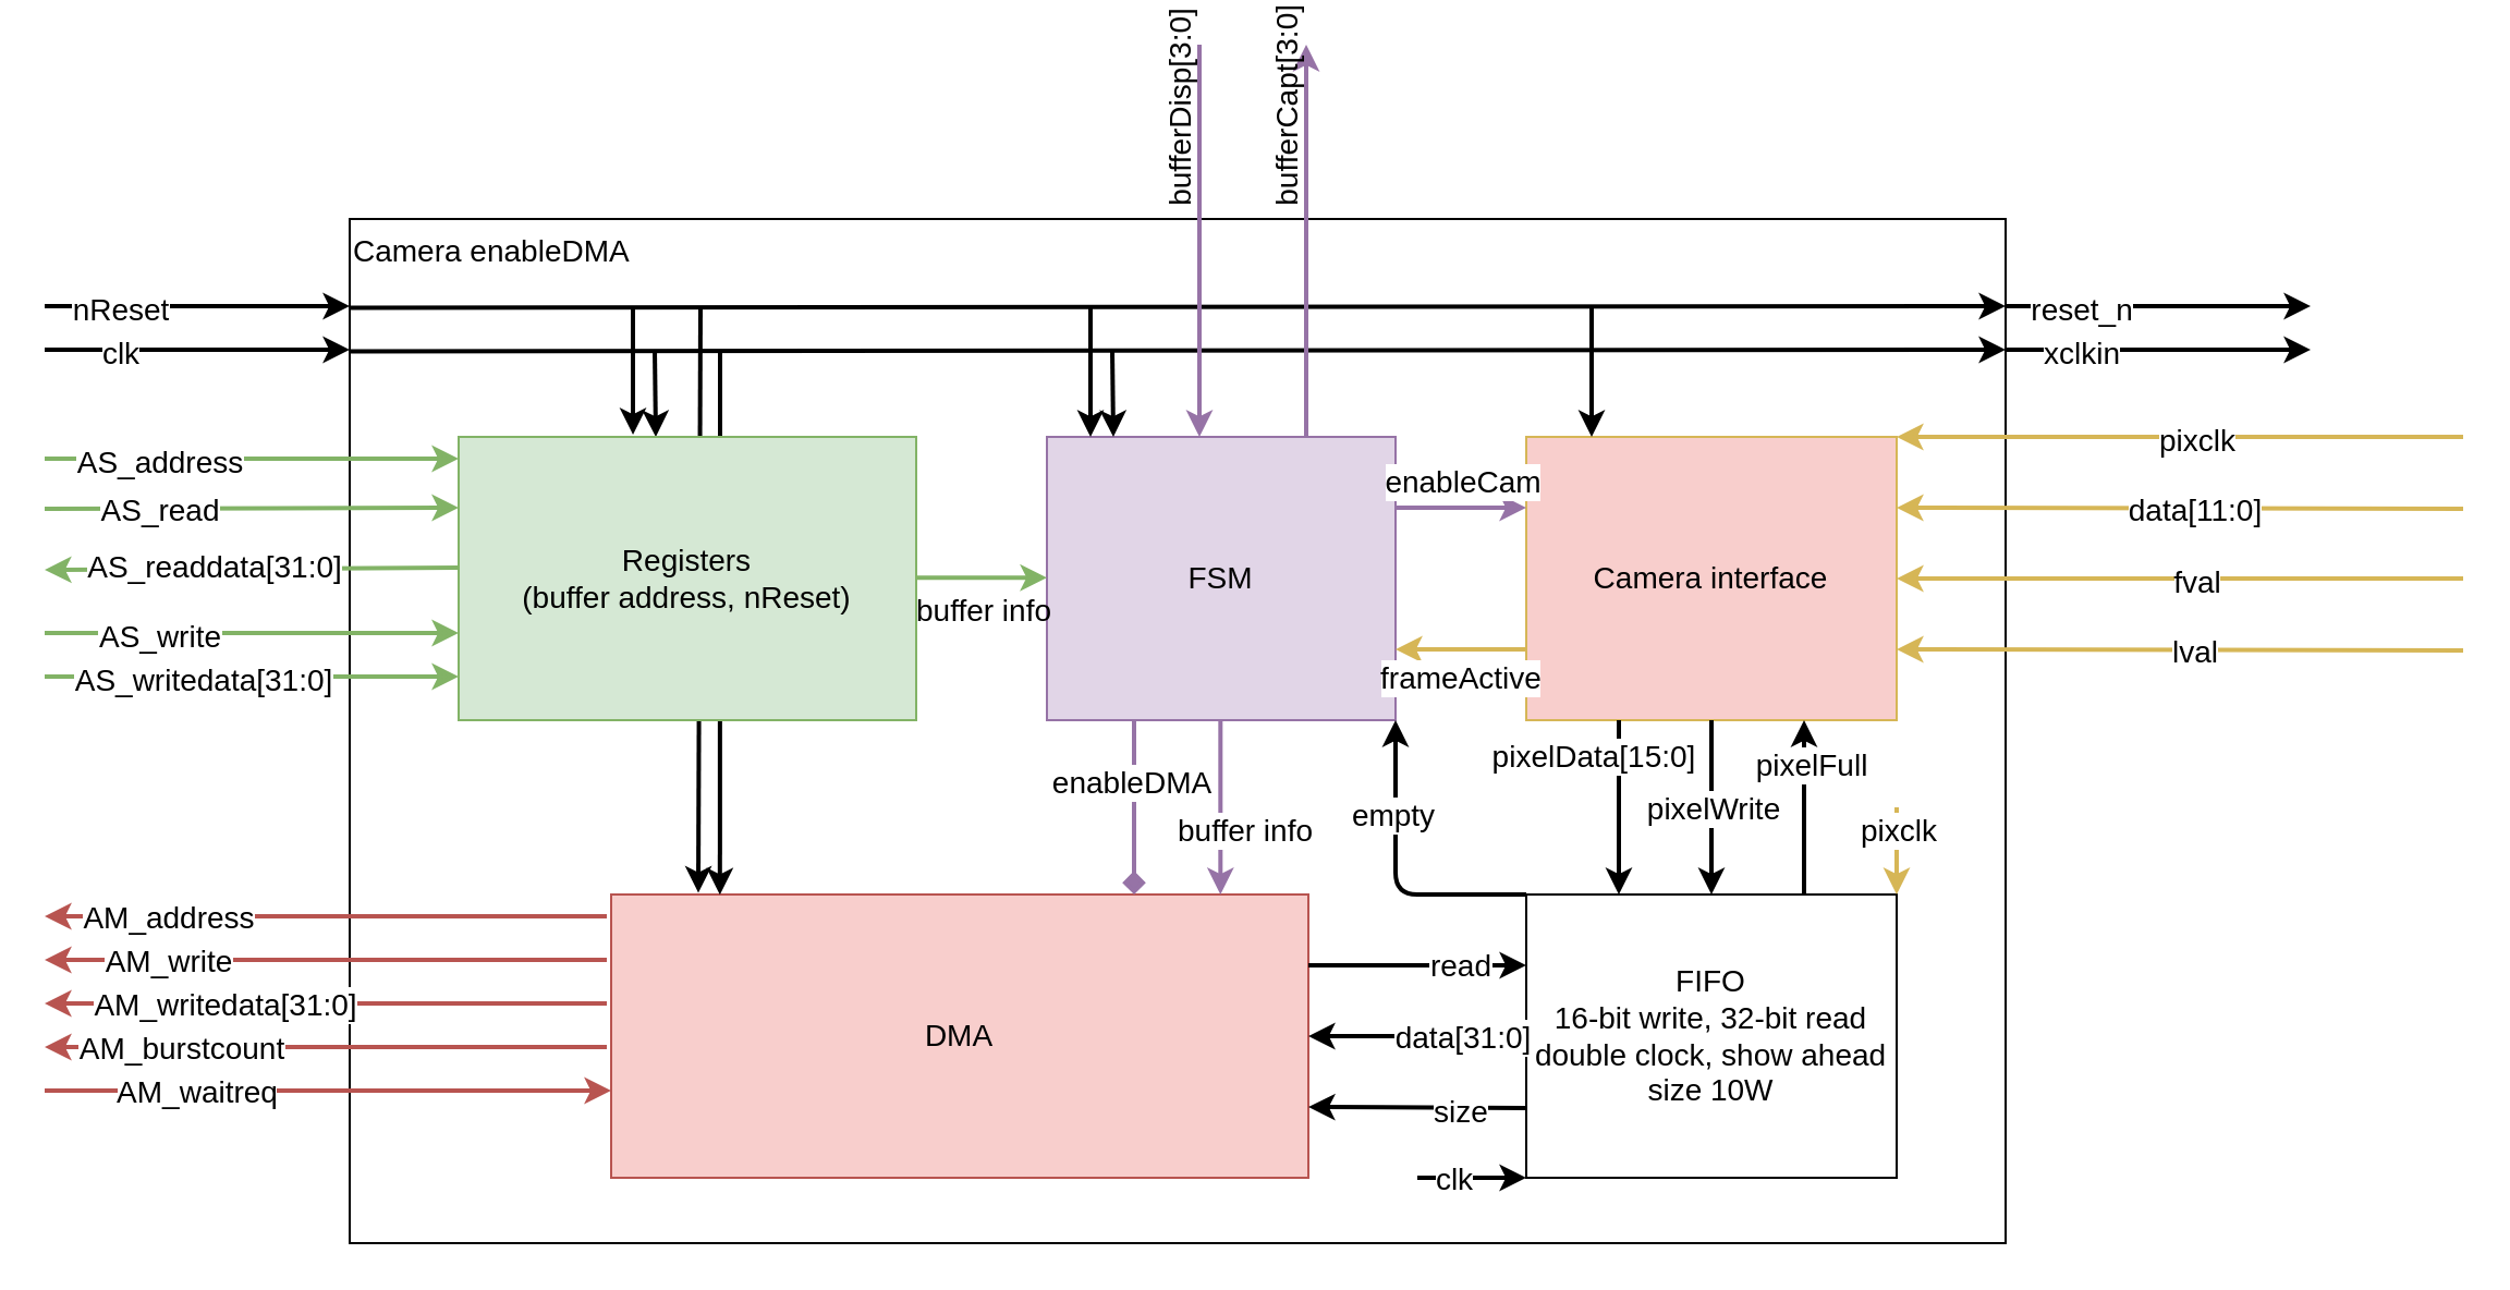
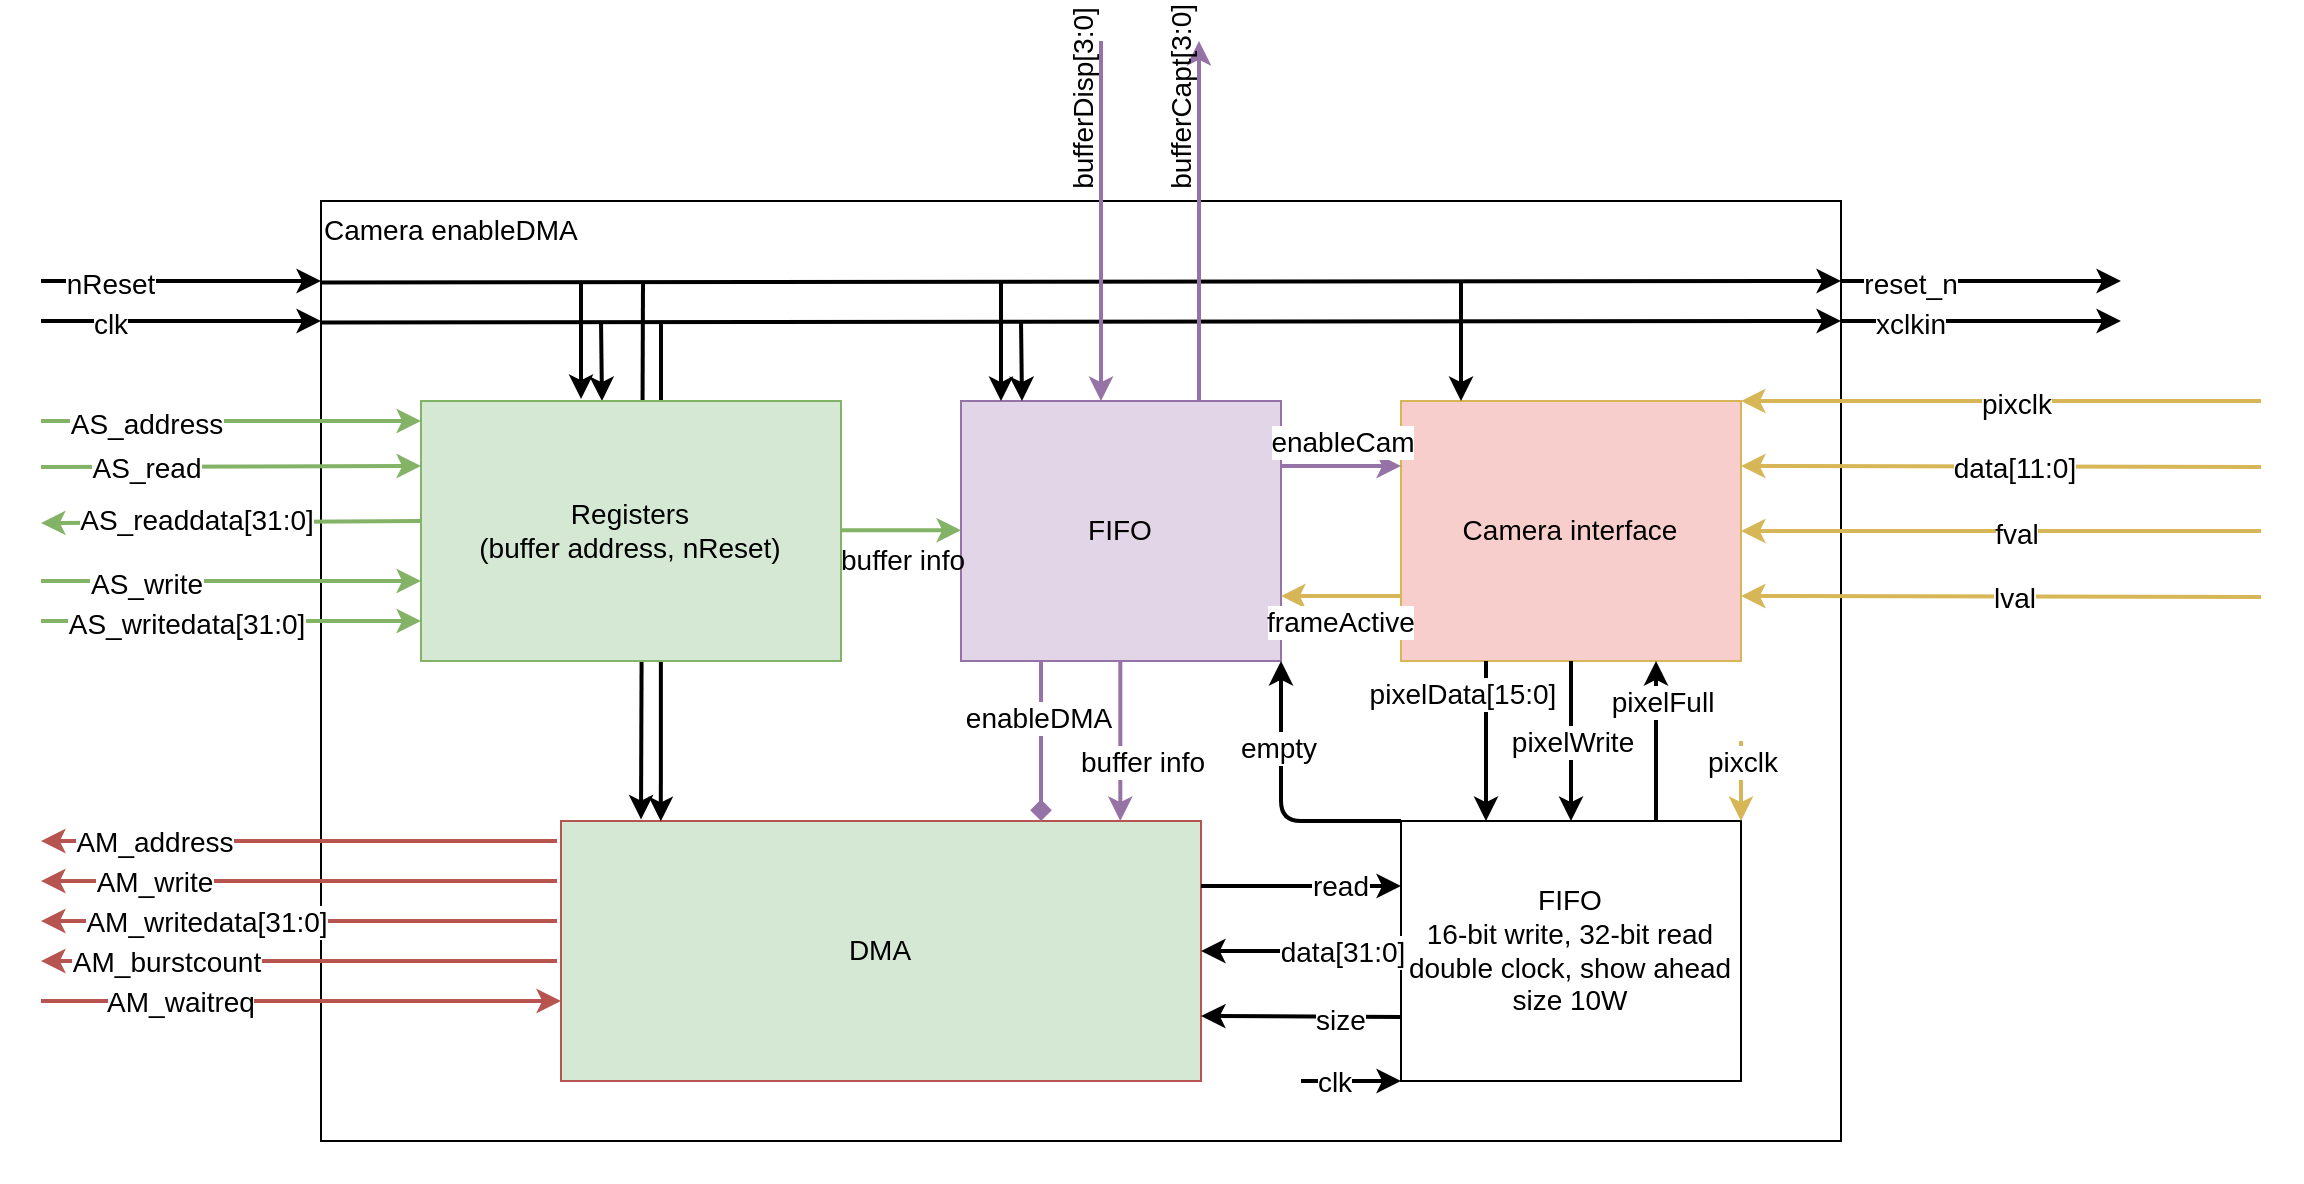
- <mxCell id="14" value="FSM" style="rounded=0;whiteSpace=wrap;html=1;fontSize=14;fillColor=#e1d5e7;strokeColor=#9673a6;" parent="1" vertex="1"><mxGeometry x="480" y="200" width="160" height="130" as="geometry" /></mxCell>
+ <mxCell id="14" value="FIFO" style="rounded=0;whiteSpace=wrap;html=1;fontSize=14;fillColor=#e1d5e7;strokeColor=#9673a6;" parent="1" vertex="1"><mxGeometry x="480" y="200" width="160" height="130" as="geometry" /></mxCell>
- <mxCell id="36" value="DMA" style="rounded=0;whiteSpace=wrap;html=1;fontSize=14;fillColor=#f8cecc;strokeColor=#b85450;" parent="1" vertex="1"><mxGeometry x="280" y="410" width="320" height="130" as="geometry" /></mxCell>
+ <mxCell id="36" value="DMA" style="rounded=0;whiteSpace=wrap;html=1;fontSize=14;fillColor=#d5e8d4;strokeColor=#b85450;" parent="1" vertex="1"><mxGeometry x="280" y="410" width="320" height="130" as="geometry" /></mxCell>
